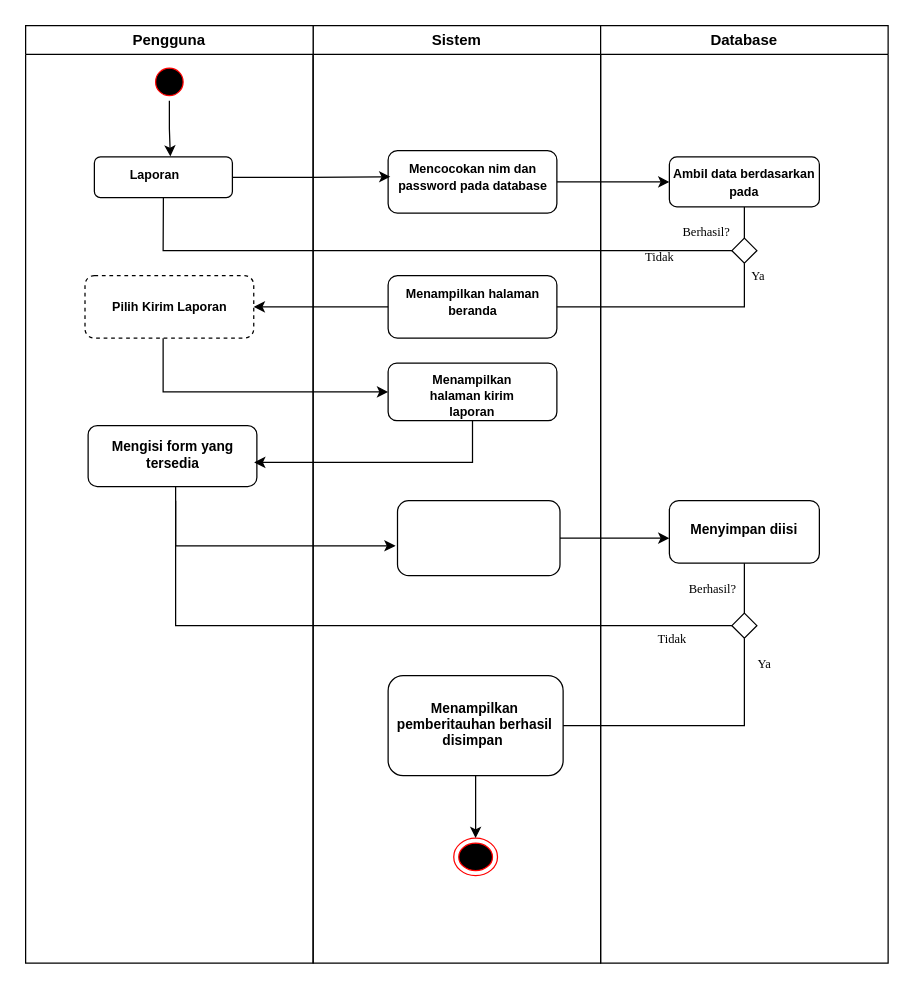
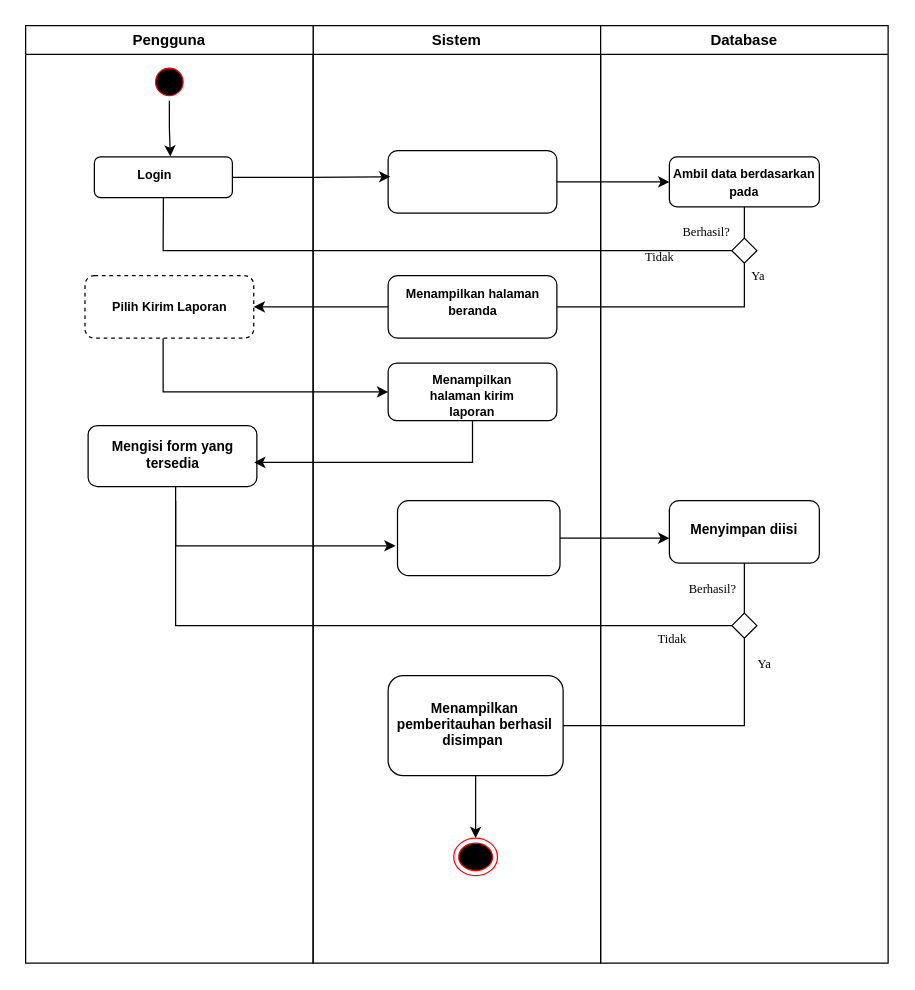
- <mxCell id="18" value="&lt;font style=&quot;font-size: 10px;&quot;&gt;Laporan&lt;/font&gt;" style="text;whiteSpace=wrap;html=1;fontStyle=1;align=center;" vertex="1" parent="16"><mxGeometry x="7.19" y="5" width="82.81" height="15" as="geometry" /></mxCell>
+ <mxCell id="18" value="&lt;font style=&quot;font-size: 10px;&quot;&gt;Login&lt;/font&gt;" style="text;whiteSpace=wrap;html=1;fontStyle=1;align=center;" vertex="1" parent="16"><mxGeometry x="7.19" y="5" width="82.81" height="15" as="geometry" /></mxCell>
- <mxCell id="8" value="&lt;font style=&quot;font-size: 10px;&quot;&gt;Mencocokan nim dan password pada database&lt;/font&gt;" style="text;whiteSpace=wrap;html=1;fontStyle=1;align=center;" vertex="1" parent="6"><mxGeometry x="6.55" width="121.9" height="50" as="geometry" /></mxCell>
